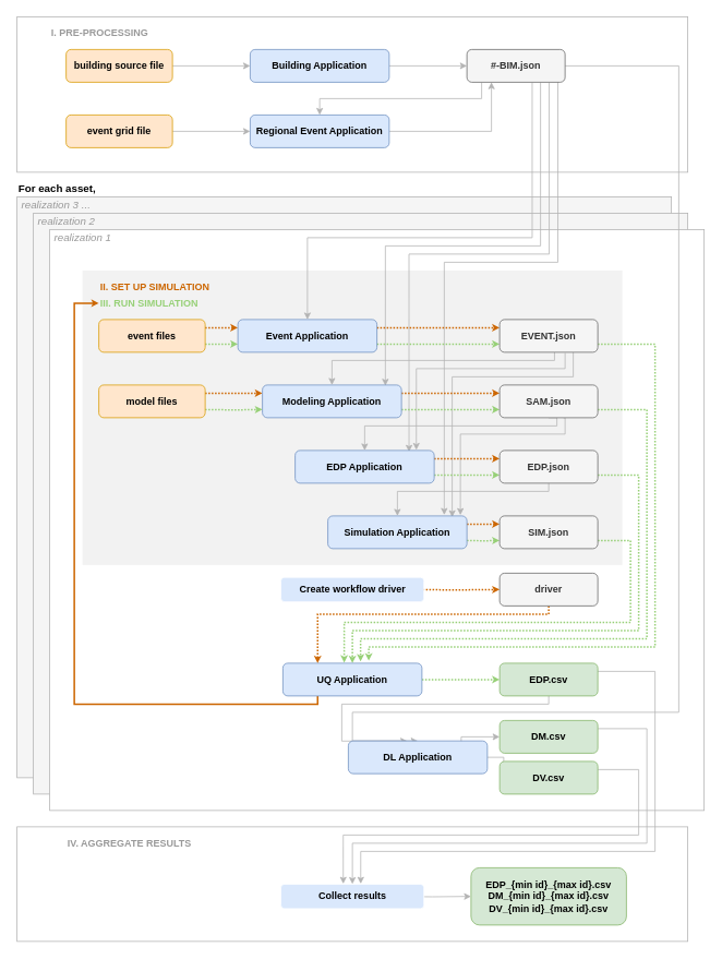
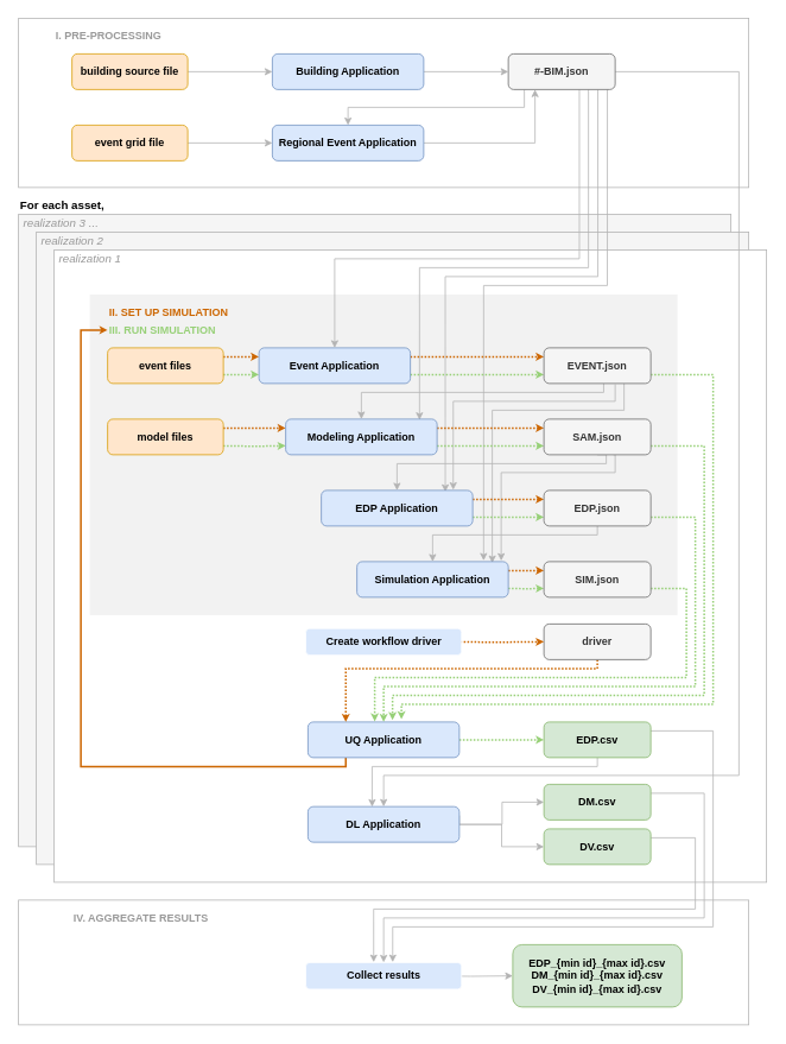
- <mxCell id="71" value="&lt;b&gt;DL Application&lt;/b&gt;" style="rounded=1;whiteSpace=wrap;html=1;fillColor=#dae8fc;strokeColor=#6c8ebf;" vertex="1" parent="1"><mxGeometry x="425" y="905" width="170" height="40" as="geometry" /></mxCell>
+ <mxCell id="71" value="&lt;b&gt;DL Application&lt;/b&gt;" style="rounded=1;whiteSpace=wrap;html=1;fillColor=#dae8fc;strokeColor=#6c8ebf;" vertex="1" parent="1"><mxGeometry x="345" y="905" width="170" height="40" as="geometry" /></mxCell>
